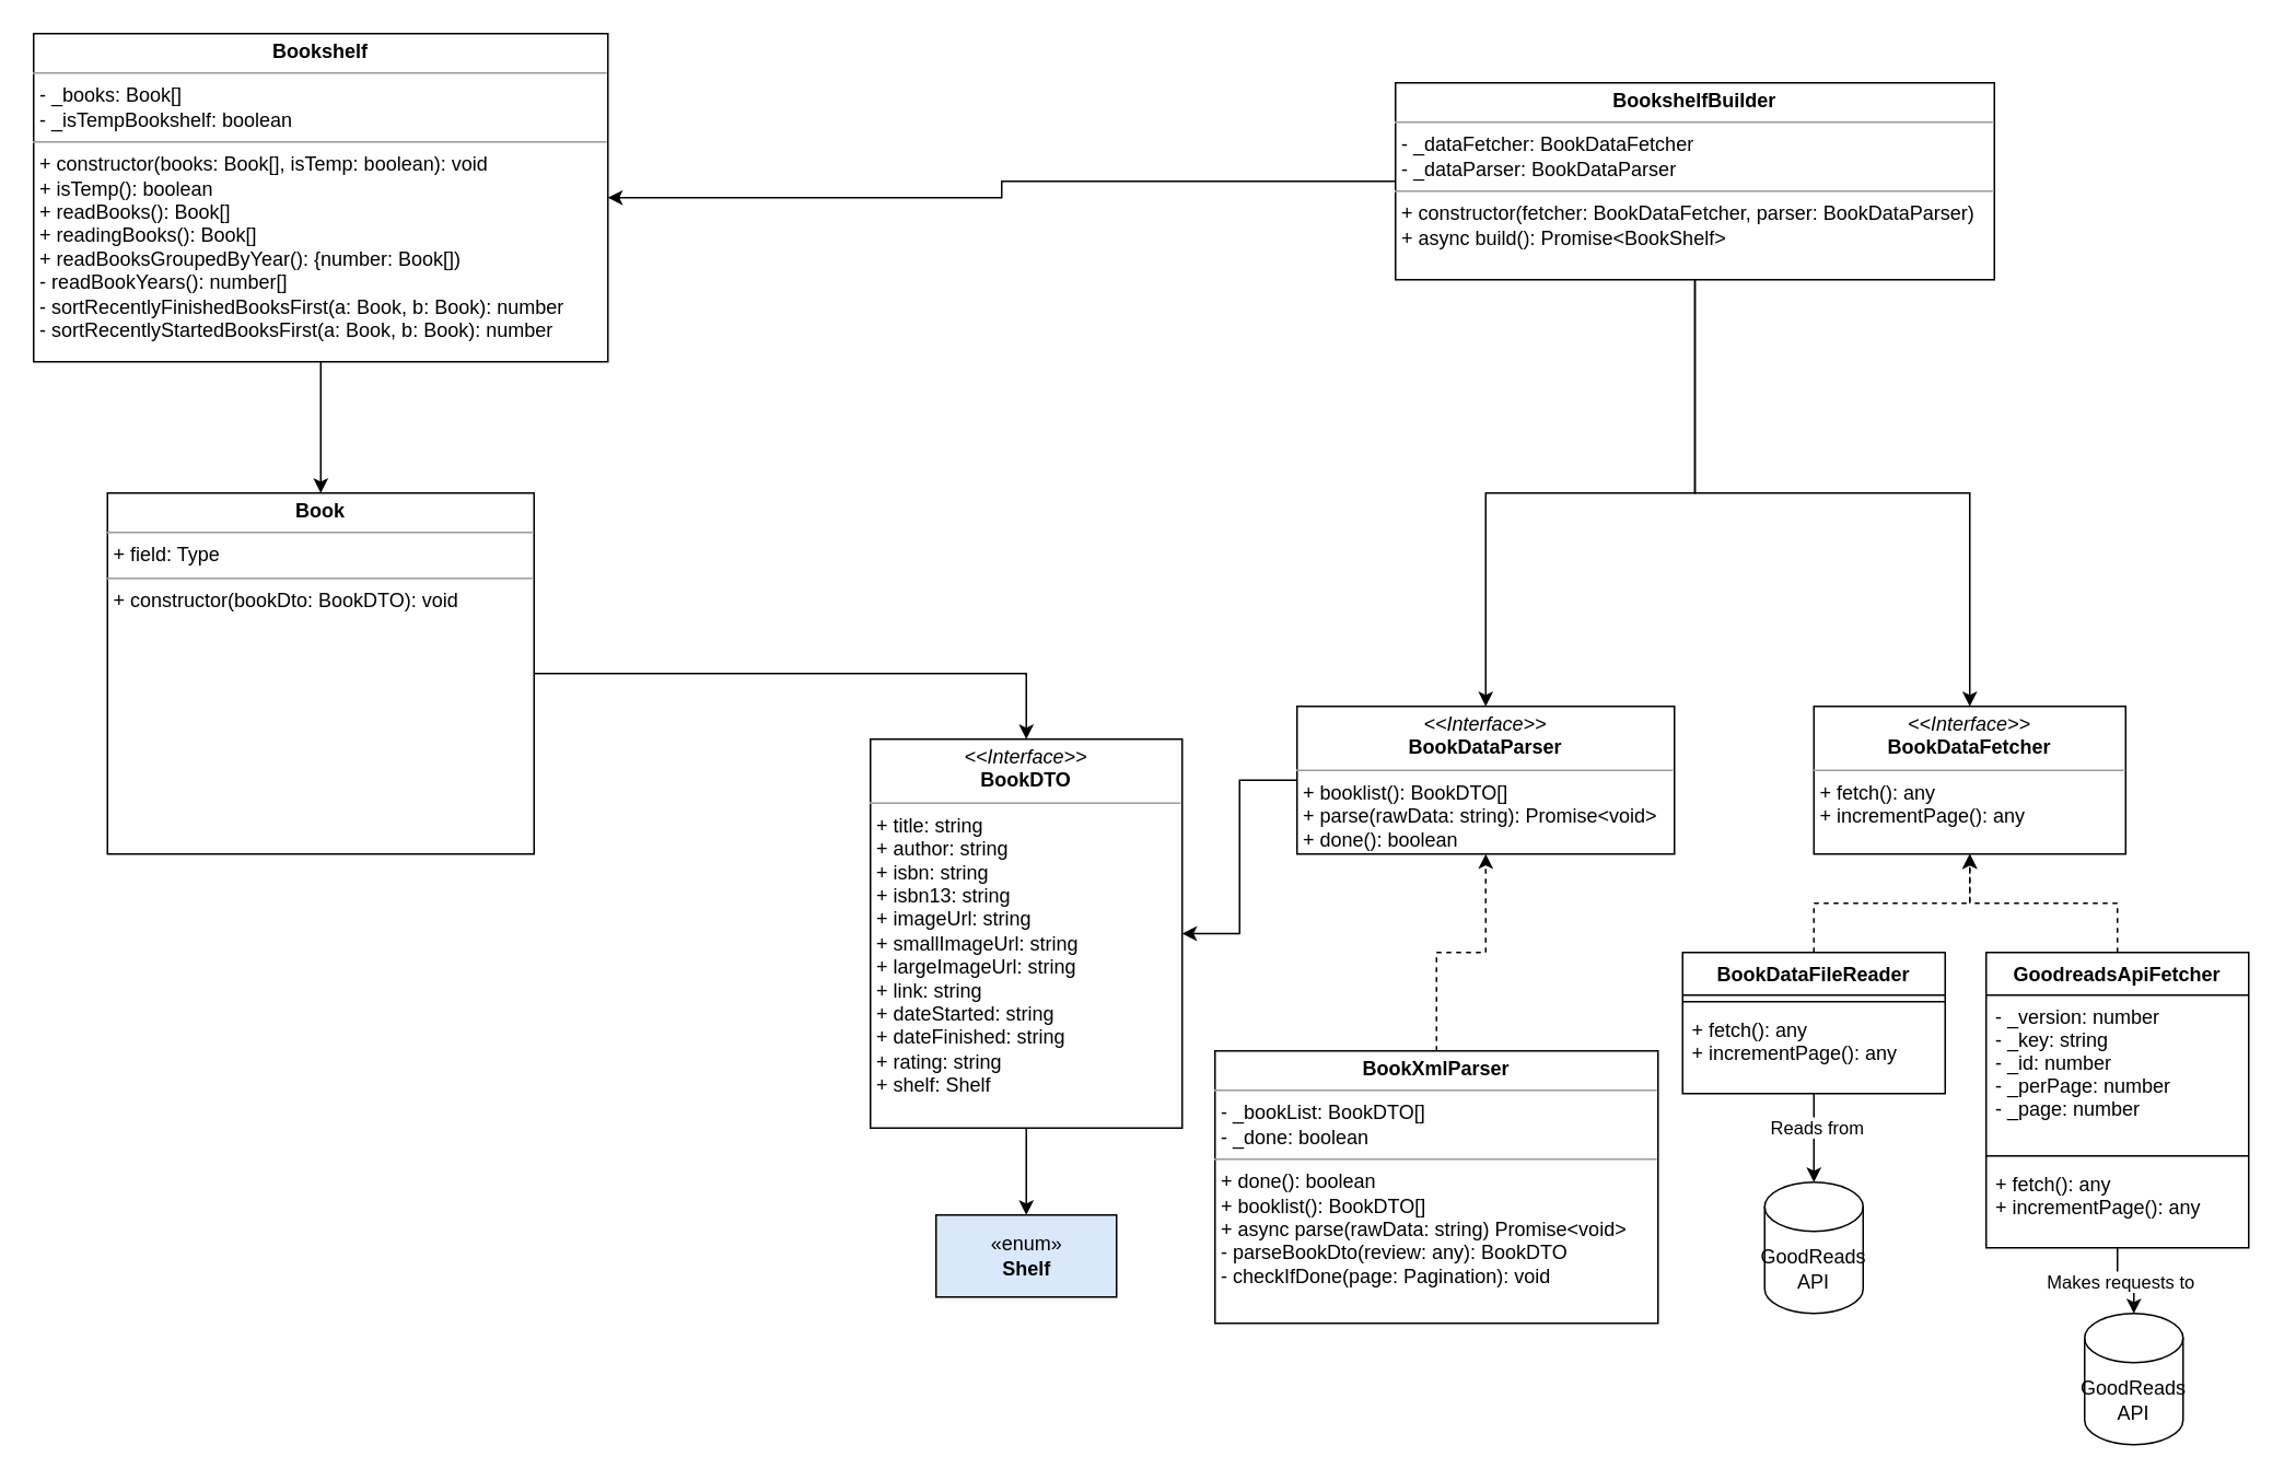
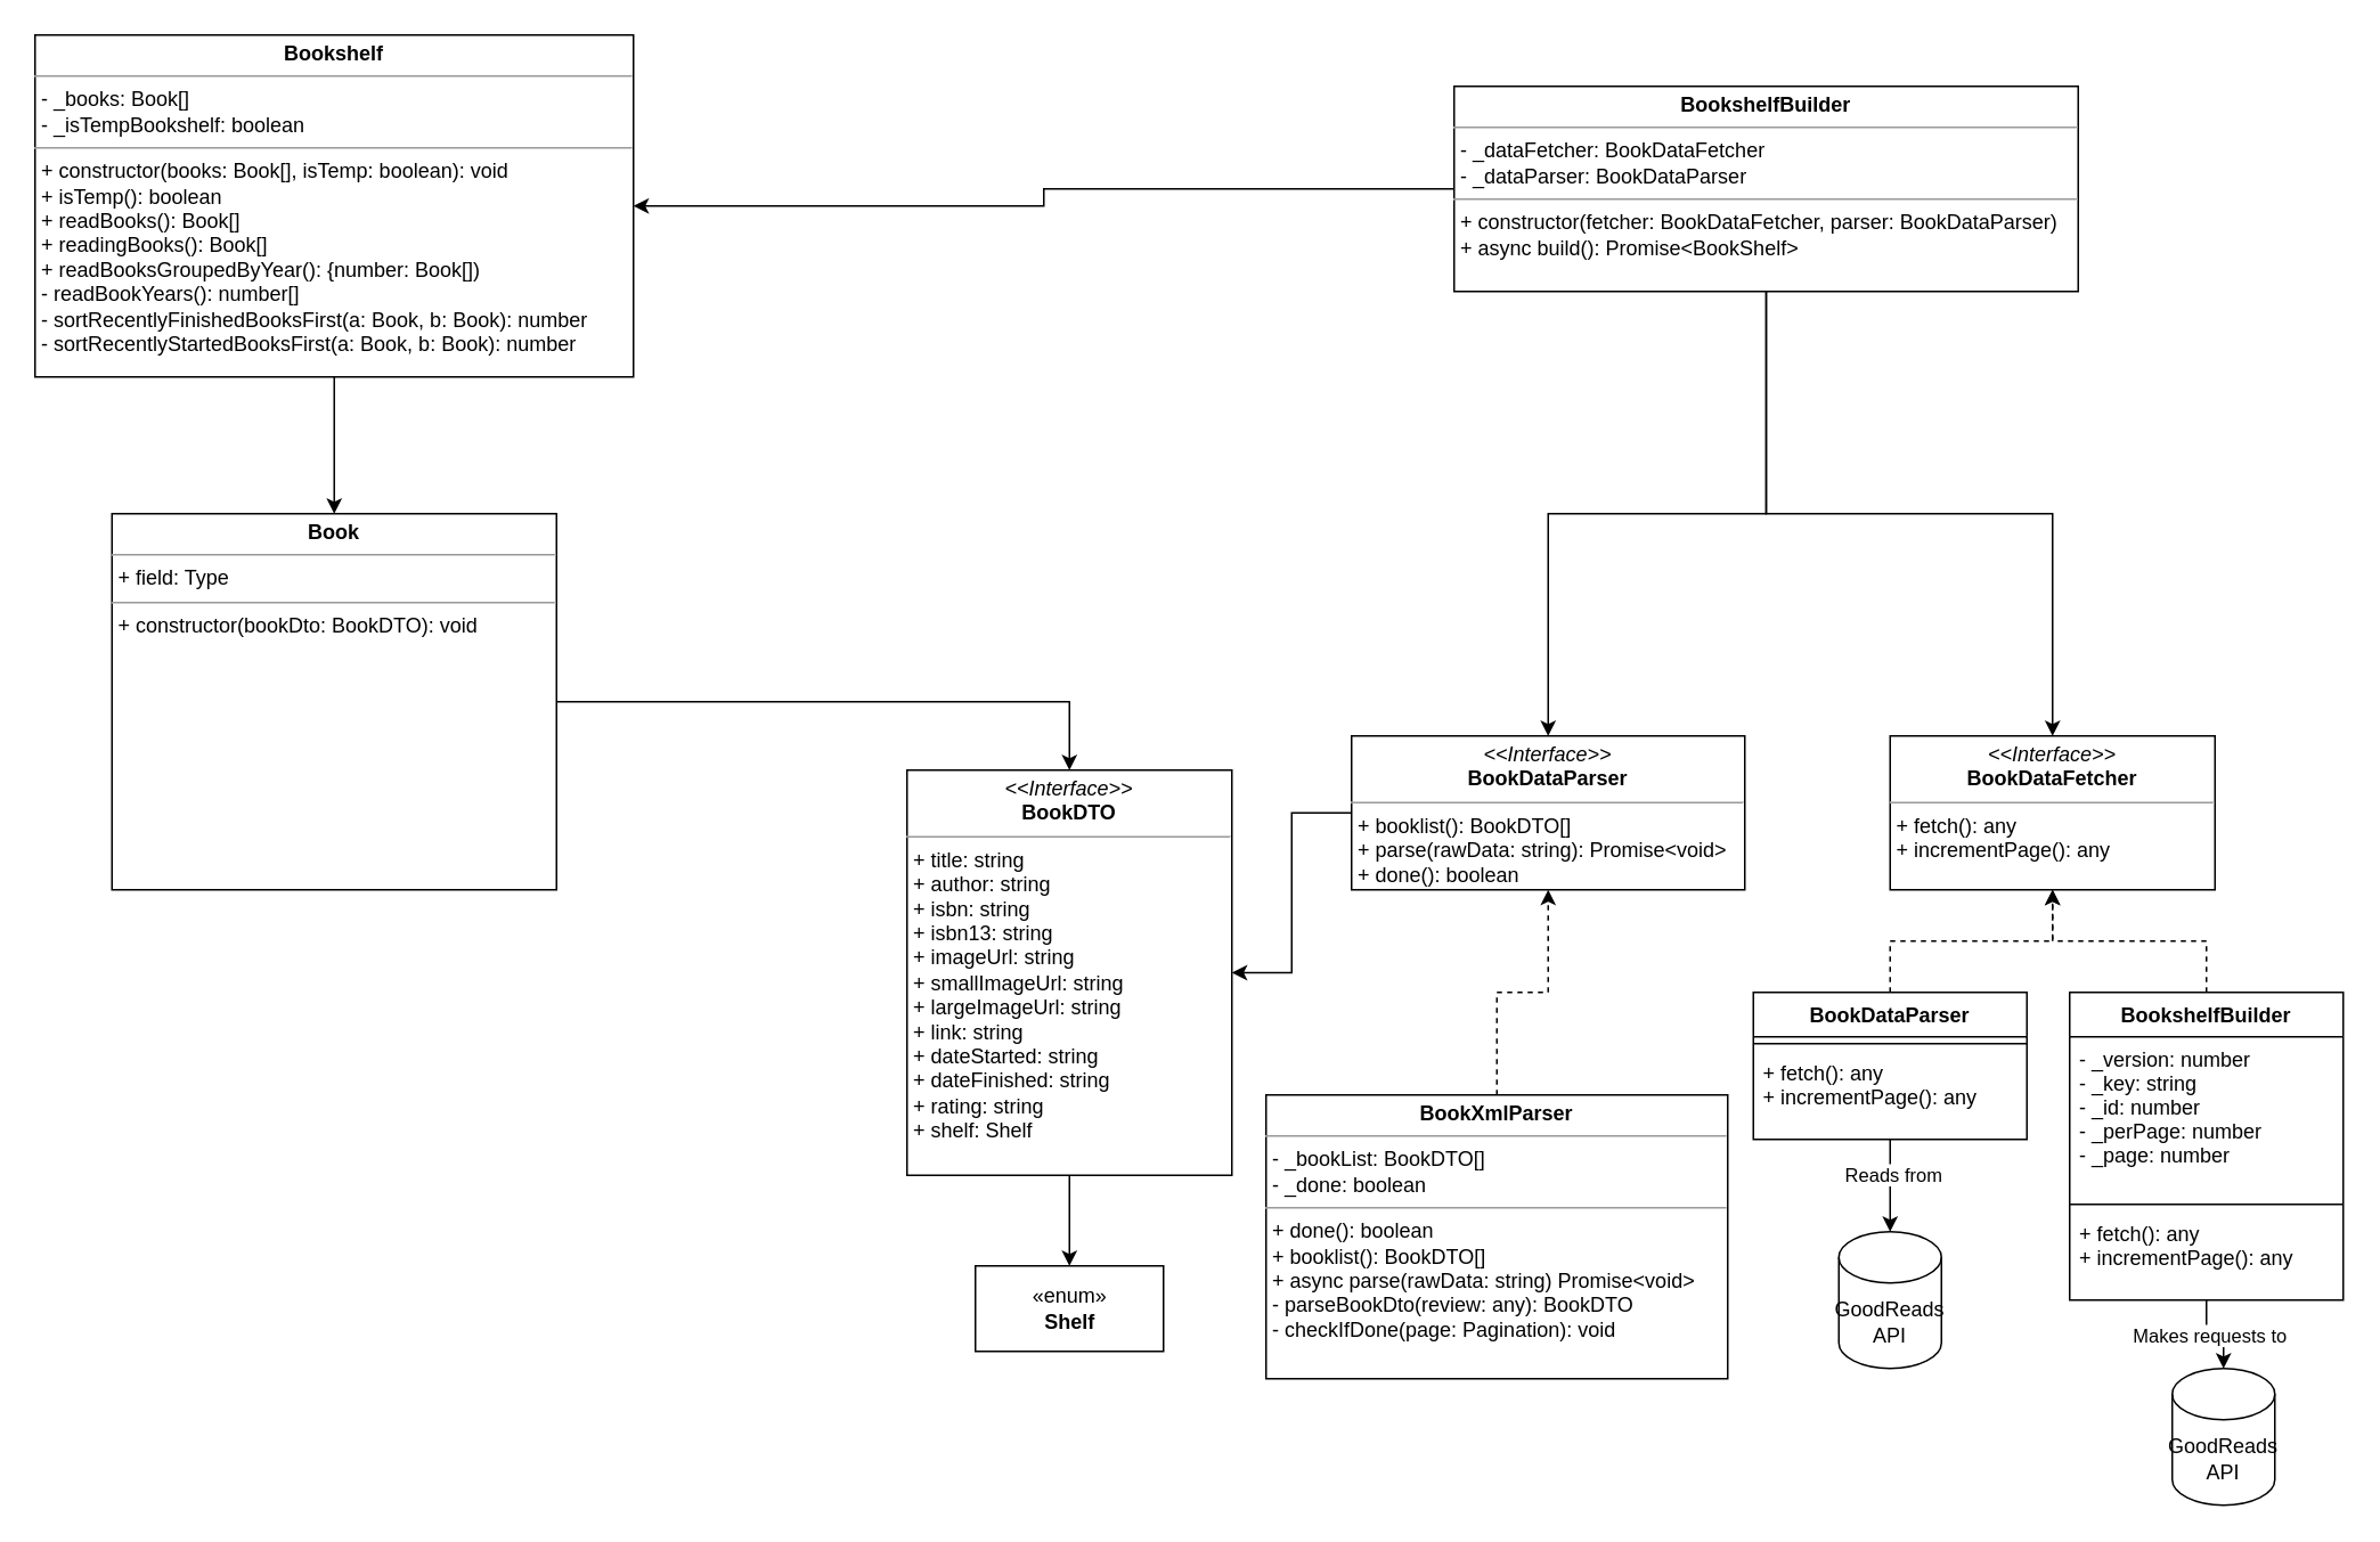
- <mxCell id="18" value="BookDataFileReader" style="swimlane;fontStyle=1;align=center;verticalAlign=top;childLayout=stackLayout;horizontal=1;startSize=26;horizontalStack=0;resizeParent=1;resizeParentMax=0;resizeLast=0;collapsible=1;marginBottom=0;" vertex="1" parent="1"><mxGeometry x="1025" y="580" width="160" height="86" as="geometry" /></mxCell>
+ <mxCell id="18" value="BookDataParser" style="swimlane;fontStyle=1;align=center;verticalAlign=top;childLayout=stackLayout;horizontal=1;startSize=26;horizontalStack=0;resizeParent=1;resizeParentMax=0;resizeLast=0;collapsible=1;marginBottom=0;" vertex="1" parent="1"><mxGeometry x="1025" y="580" width="160" height="86" as="geometry" /></mxCell>
- <mxCell id="5" value="GoodreadsApiFetcher" style="swimlane;fontStyle=1;align=center;verticalAlign=top;childLayout=stackLayout;horizontal=1;startSize=26;horizontalStack=0;resizeParent=1;resizeParentMax=0;resizeLast=0;collapsible=1;marginBottom=0;" vertex="1" parent="1"><mxGeometry x="1210" y="580" width="160" height="180" as="geometry" /></mxCell>
+ <mxCell id="5" value="BookshelfBuilder" style="swimlane;fontStyle=1;align=center;verticalAlign=top;childLayout=stackLayout;horizontal=1;startSize=26;horizontalStack=0;resizeParent=1;resizeParentMax=0;resizeLast=0;collapsible=1;marginBottom=0;" vertex="1" parent="1"><mxGeometry x="1210" y="580" width="160" height="180" as="geometry" /></mxCell>
- <mxCell id="22" value="«enum»&lt;br&gt;&lt;b&gt;Shelf&lt;/b&gt;" style="html=1;fillColor=#dae8fc;" vertex="1" parent="1"><mxGeometry x="570" y="740" width="110" height="50" as="geometry" /></mxCell>
+ <mxCell id="22" value="«enum»&lt;br&gt;&lt;b&gt;Shelf&lt;/b&gt;" style="html=1;" vertex="1" parent="1"><mxGeometry x="570" y="740" width="110" height="50" as="geometry" /></mxCell>
